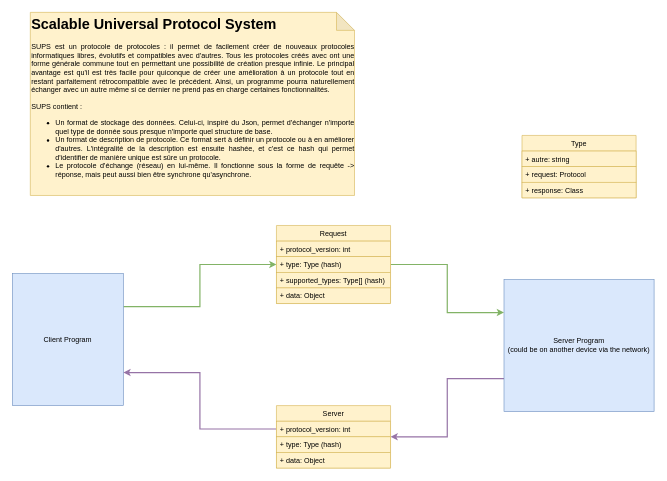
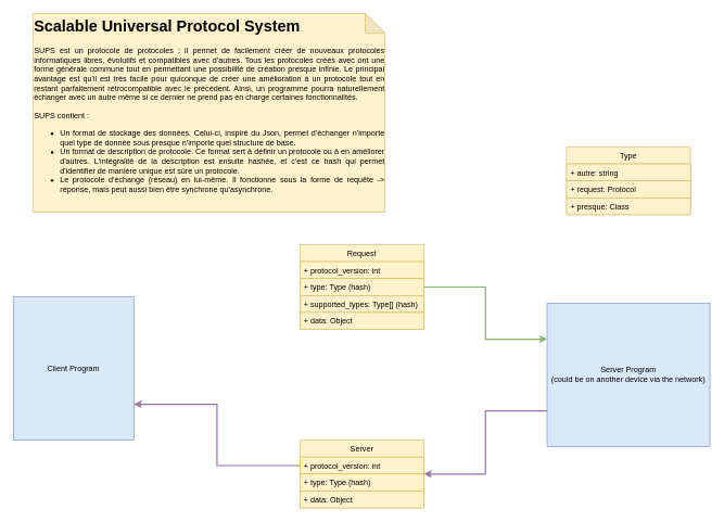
- <mxCell id="21" value="+ response: Class" style="text;strokeColor=#d6b656;fillColor=#fff2cc;align=left;verticalAlign=top;spacingLeft=4;spacingRight=4;overflow=hidden;rotatable=0;points=[[0,0.5],[1,0.5]];portConstraint=eastwest;fontColor=#000000;" parent="18" vertex="1"><mxGeometry y="78" width="190" height="26" as="geometry" /></mxCell>
+ <mxCell id="21" value="+ presque: Class" style="text;strokeColor=#d6b656;fillColor=#fff2cc;align=left;verticalAlign=top;spacingLeft=4;spacingRight=4;overflow=hidden;rotatable=0;points=[[0,0.5],[1,0.5]];portConstraint=eastwest;fontColor=#000000;" parent="18" vertex="1"><mxGeometry y="78" width="190" height="26" as="geometry" /></mxCell>
- <mxCell id="2" style="edgeStyle=orthogonalEdgeStyle;rounded=0;orthogonalLoop=1;jettySize=auto;html=1;exitX=1;exitY=0.25;exitDx=0;exitDy=0;fillColor=#d5e8d4;strokeColor=#82b366;strokeWidth=2;fontColor=#000000;" parent="1" source="3" target="9" edge="1"><mxGeometry relative="1" as="geometry" /></mxCell>
